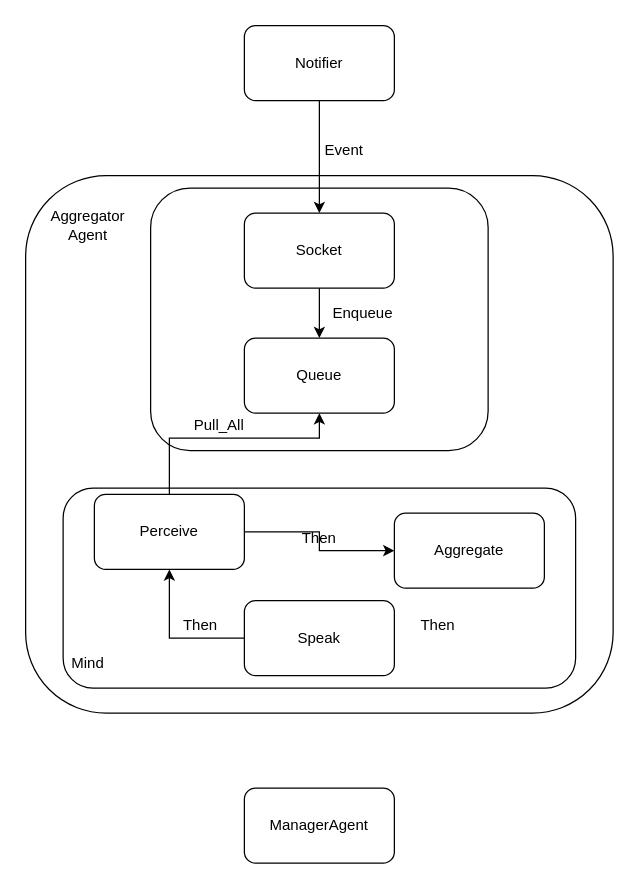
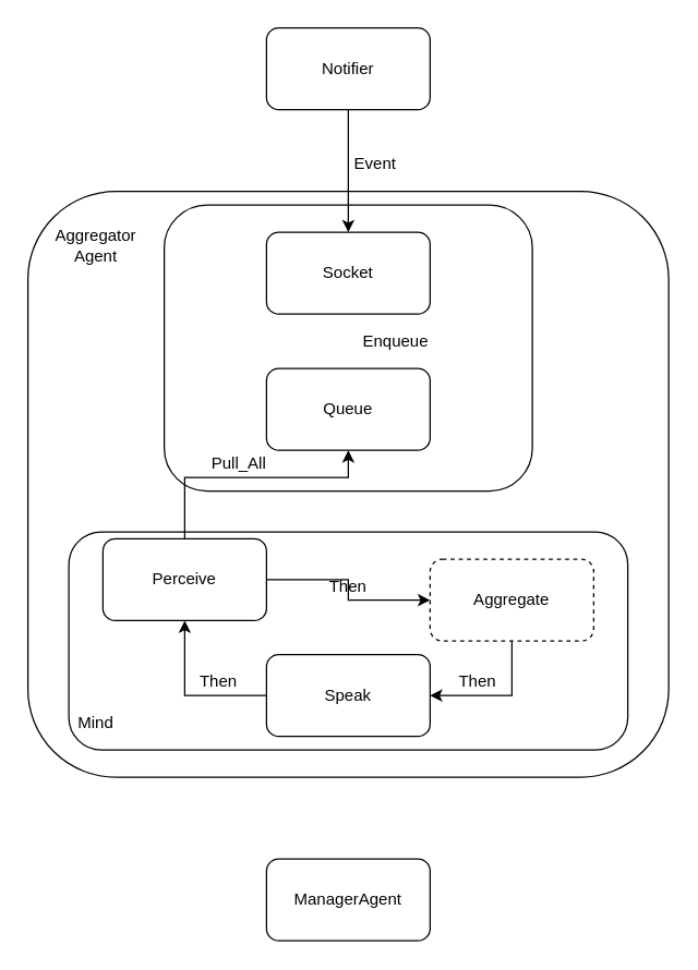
- <mxCell id="7" style="edgeStyle=orthogonalEdgeStyle;rounded=0;orthogonalLoop=1;jettySize=auto;html=1;exitX=0.5;exitY=1;exitDx=0;exitDy=0;entryX=0.5;entryY=0;entryDx=0;entryDy=0;" edge="1" parent="1" source="8" target="9"><mxGeometry relative="1" as="geometry" /></mxCell>
- <mxCell id="16" value="Aggregate" style="rounded=1;whiteSpace=wrap;html=1;fillColor=none;" vertex="1" parent="1"><mxGeometry x="315" y="410" width="120" height="60" as="geometry" /></mxCell>
+ <mxCell id="16" value="Aggregate" style="rounded=1;whiteSpace=wrap;html=1;fillColor=none;dashed=1;" vertex="1" parent="1"><mxGeometry x="315" y="410" width="120" height="60" as="geometry" /></mxCell>
+ <mxCell id="15" style="edgeStyle=orthogonalEdgeStyle;rounded=0;orthogonalLoop=1;jettySize=auto;html=1;exitX=0.5;exitY=1;exitDx=0;exitDy=0;entryX=1;entryY=0.5;entryDx=0;entryDy=0;" edge="1" parent="1" source="16" target="18"><mxGeometry relative="1" as="geometry" /></mxCell>
